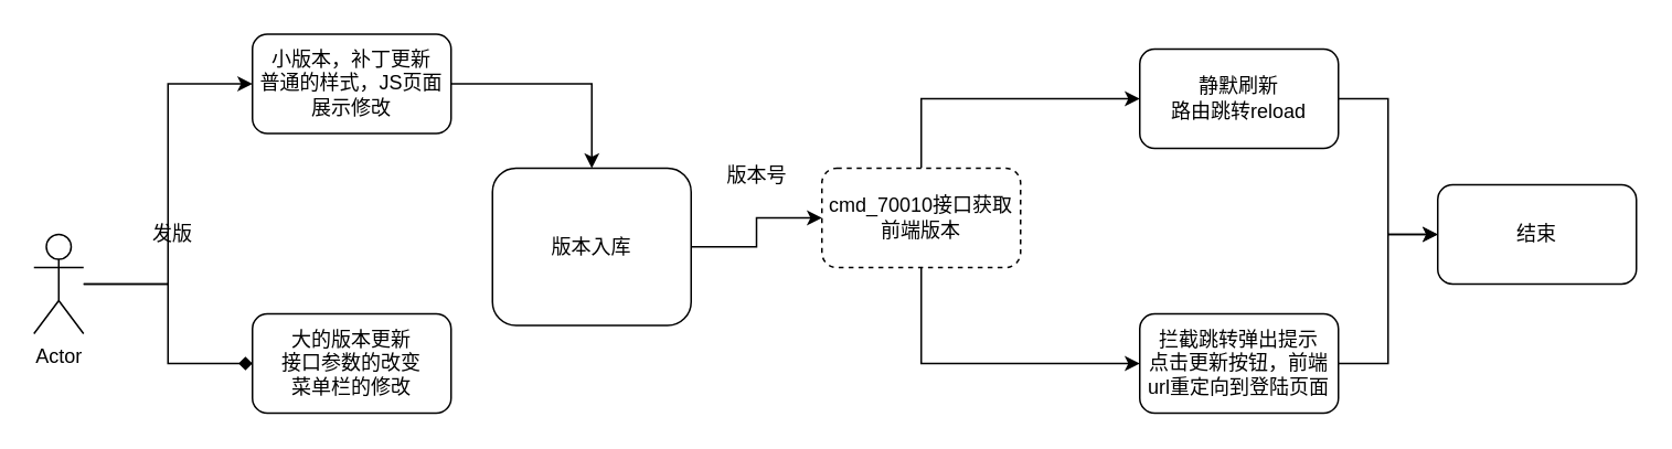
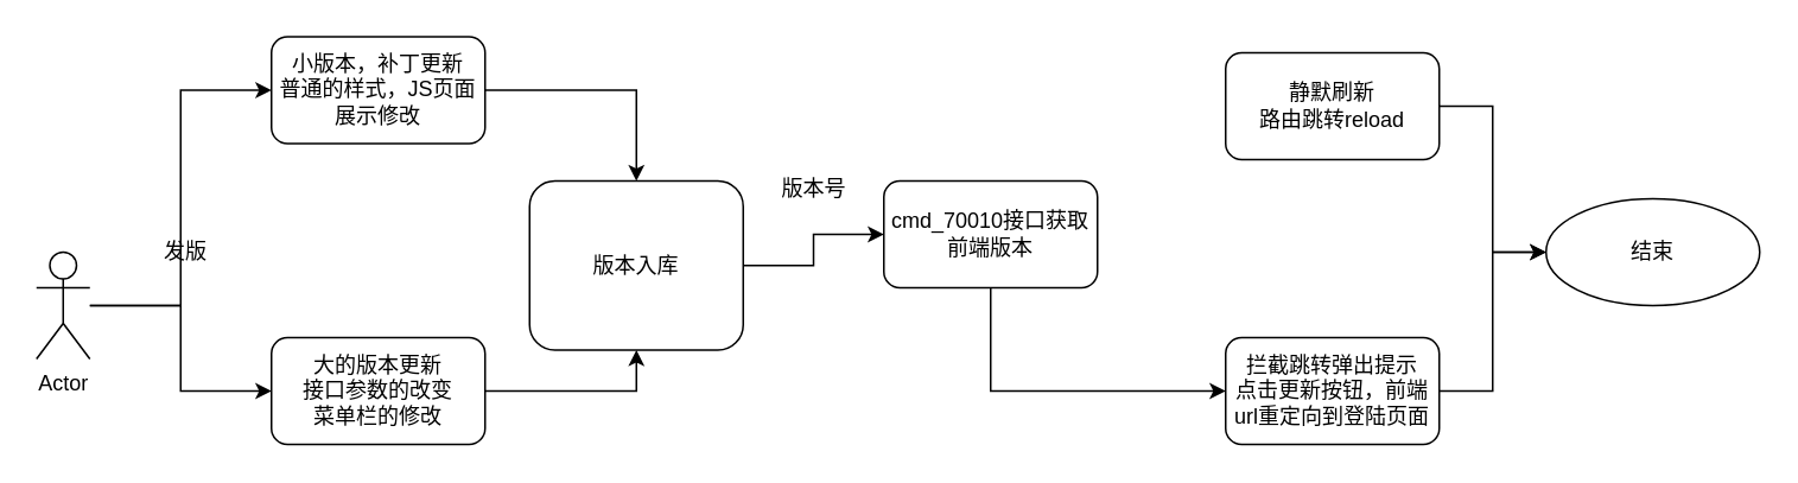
- <mxCell id="15" style="edgeStyle=orthogonalEdgeStyle;rounded=0;orthogonalLoop=1;jettySize=auto;html=1;entryX=0;entryY=0.5;entryDx=0;entryDy=0;exitX=0.5;exitY=0;exitDx=0;exitDy=0;" edge="1" parent="1" source="17" target="8"><mxGeometry relative="1" as="geometry"><mxPoint x="550" y="107" as="sourcePoint" /></mxGeometry></mxCell>
- <mxCell id="17" value="cmd_70010接口获取前端版本" style="rounded=1;whiteSpace=wrap;html=1;dashed=1;" vertex="1" parent="1"><mxGeometry x="496" y="101" width="120" height="60" as="geometry" /></mxCell>
+ <mxCell id="17" value="cmd_70010接口获取前端版本" style="rounded=1;whiteSpace=wrap;html=1;" vertex="1" parent="1"><mxGeometry x="496" y="101" width="120" height="60" as="geometry" /></mxCell>
- <mxCell id="13" value="结束" style="rounded=1;whiteSpace=wrap;html=1;" vertex="1" parent="1"><mxGeometry x="868" y="111" width="120" height="60" as="geometry" /></mxCell>
+ <mxCell id="13" value="结束" style="ellipse;whiteSpace=wrap;html=1;" vertex="1" parent="1"><mxGeometry x="868" y="111" width="120" height="60" as="geometry" /></mxCell>
- <mxCell id="3" style="edgeStyle=orthogonalEdgeStyle;rounded=0;orthogonalLoop=1;jettySize=auto;html=1;entryX=0;entryY=0.5;entryDx=0;entryDy=0;endArrow=diamond;" edge="1" parent="1" source="4" target="10"><mxGeometry relative="1" as="geometry" /></mxCell>
+ <mxCell id="3" style="edgeStyle=orthogonalEdgeStyle;rounded=0;orthogonalLoop=1;jettySize=auto;html=1;entryX=0;entryY=0.5;entryDx=0;entryDy=0;" edge="1" parent="1" source="4" target="10"><mxGeometry relative="1" as="geometry" /></mxCell>
+ <mxCell id="9" value="" style="edgeStyle=orthogonalEdgeStyle;rounded=0;orthogonalLoop=1;jettySize=auto;html=1;entryX=0.5;entryY=1;entryDx=0;entryDy=0;" edge="1" parent="1" source="10" target="19"><mxGeometry relative="1" as="geometry" /></mxCell>
